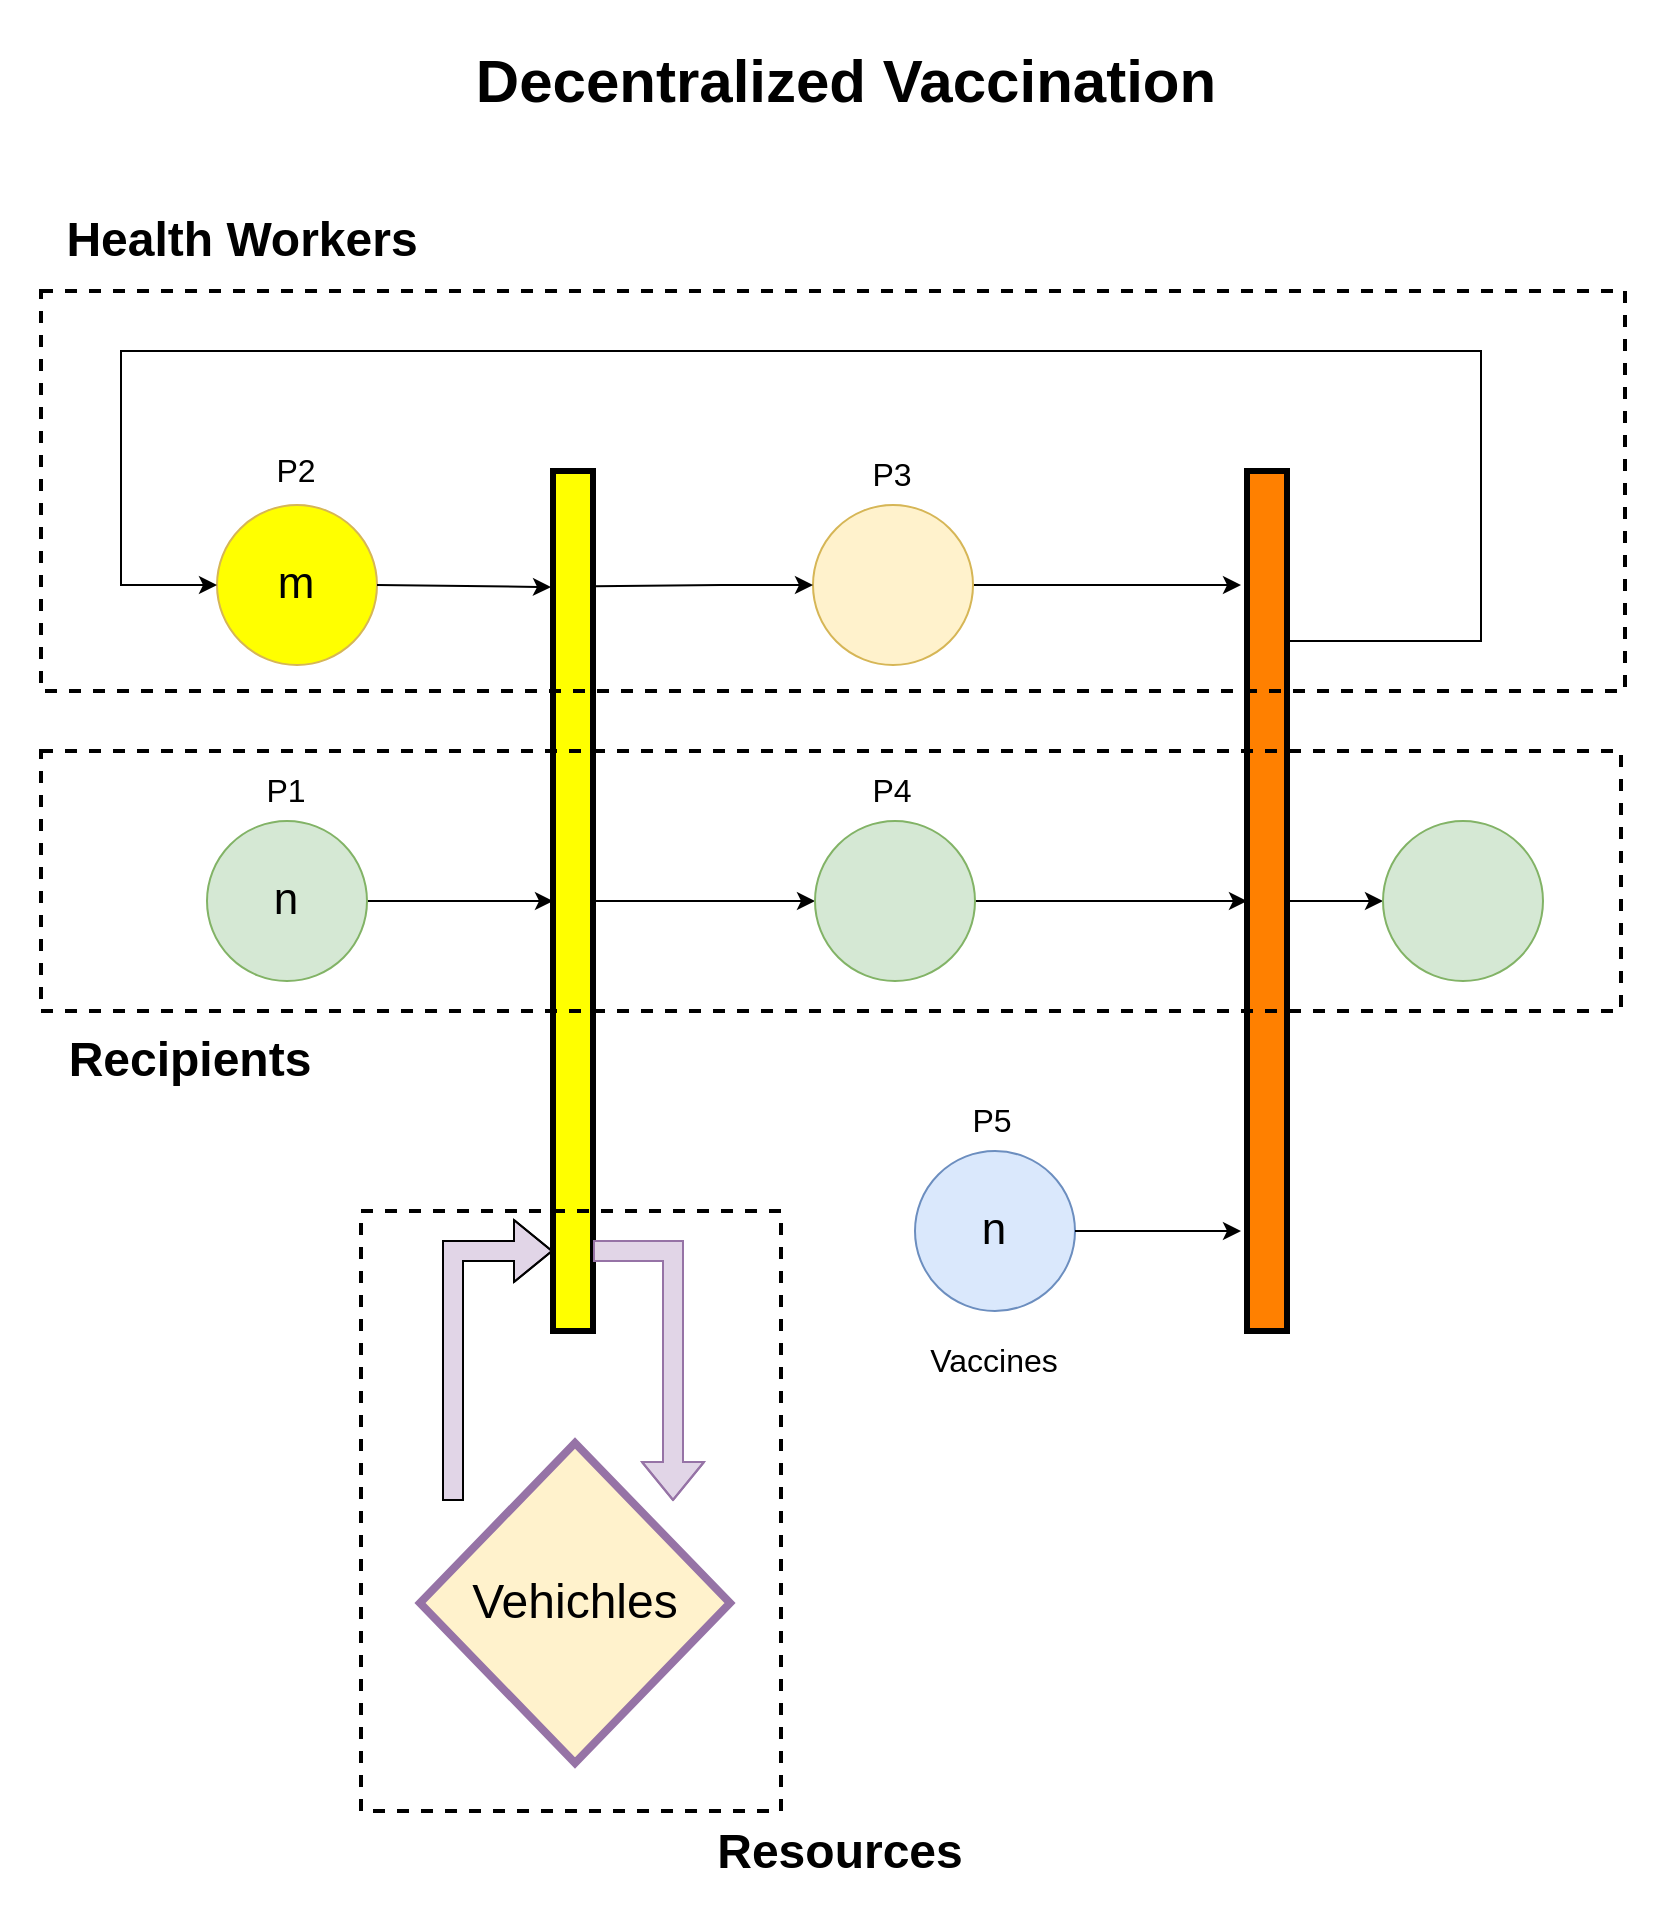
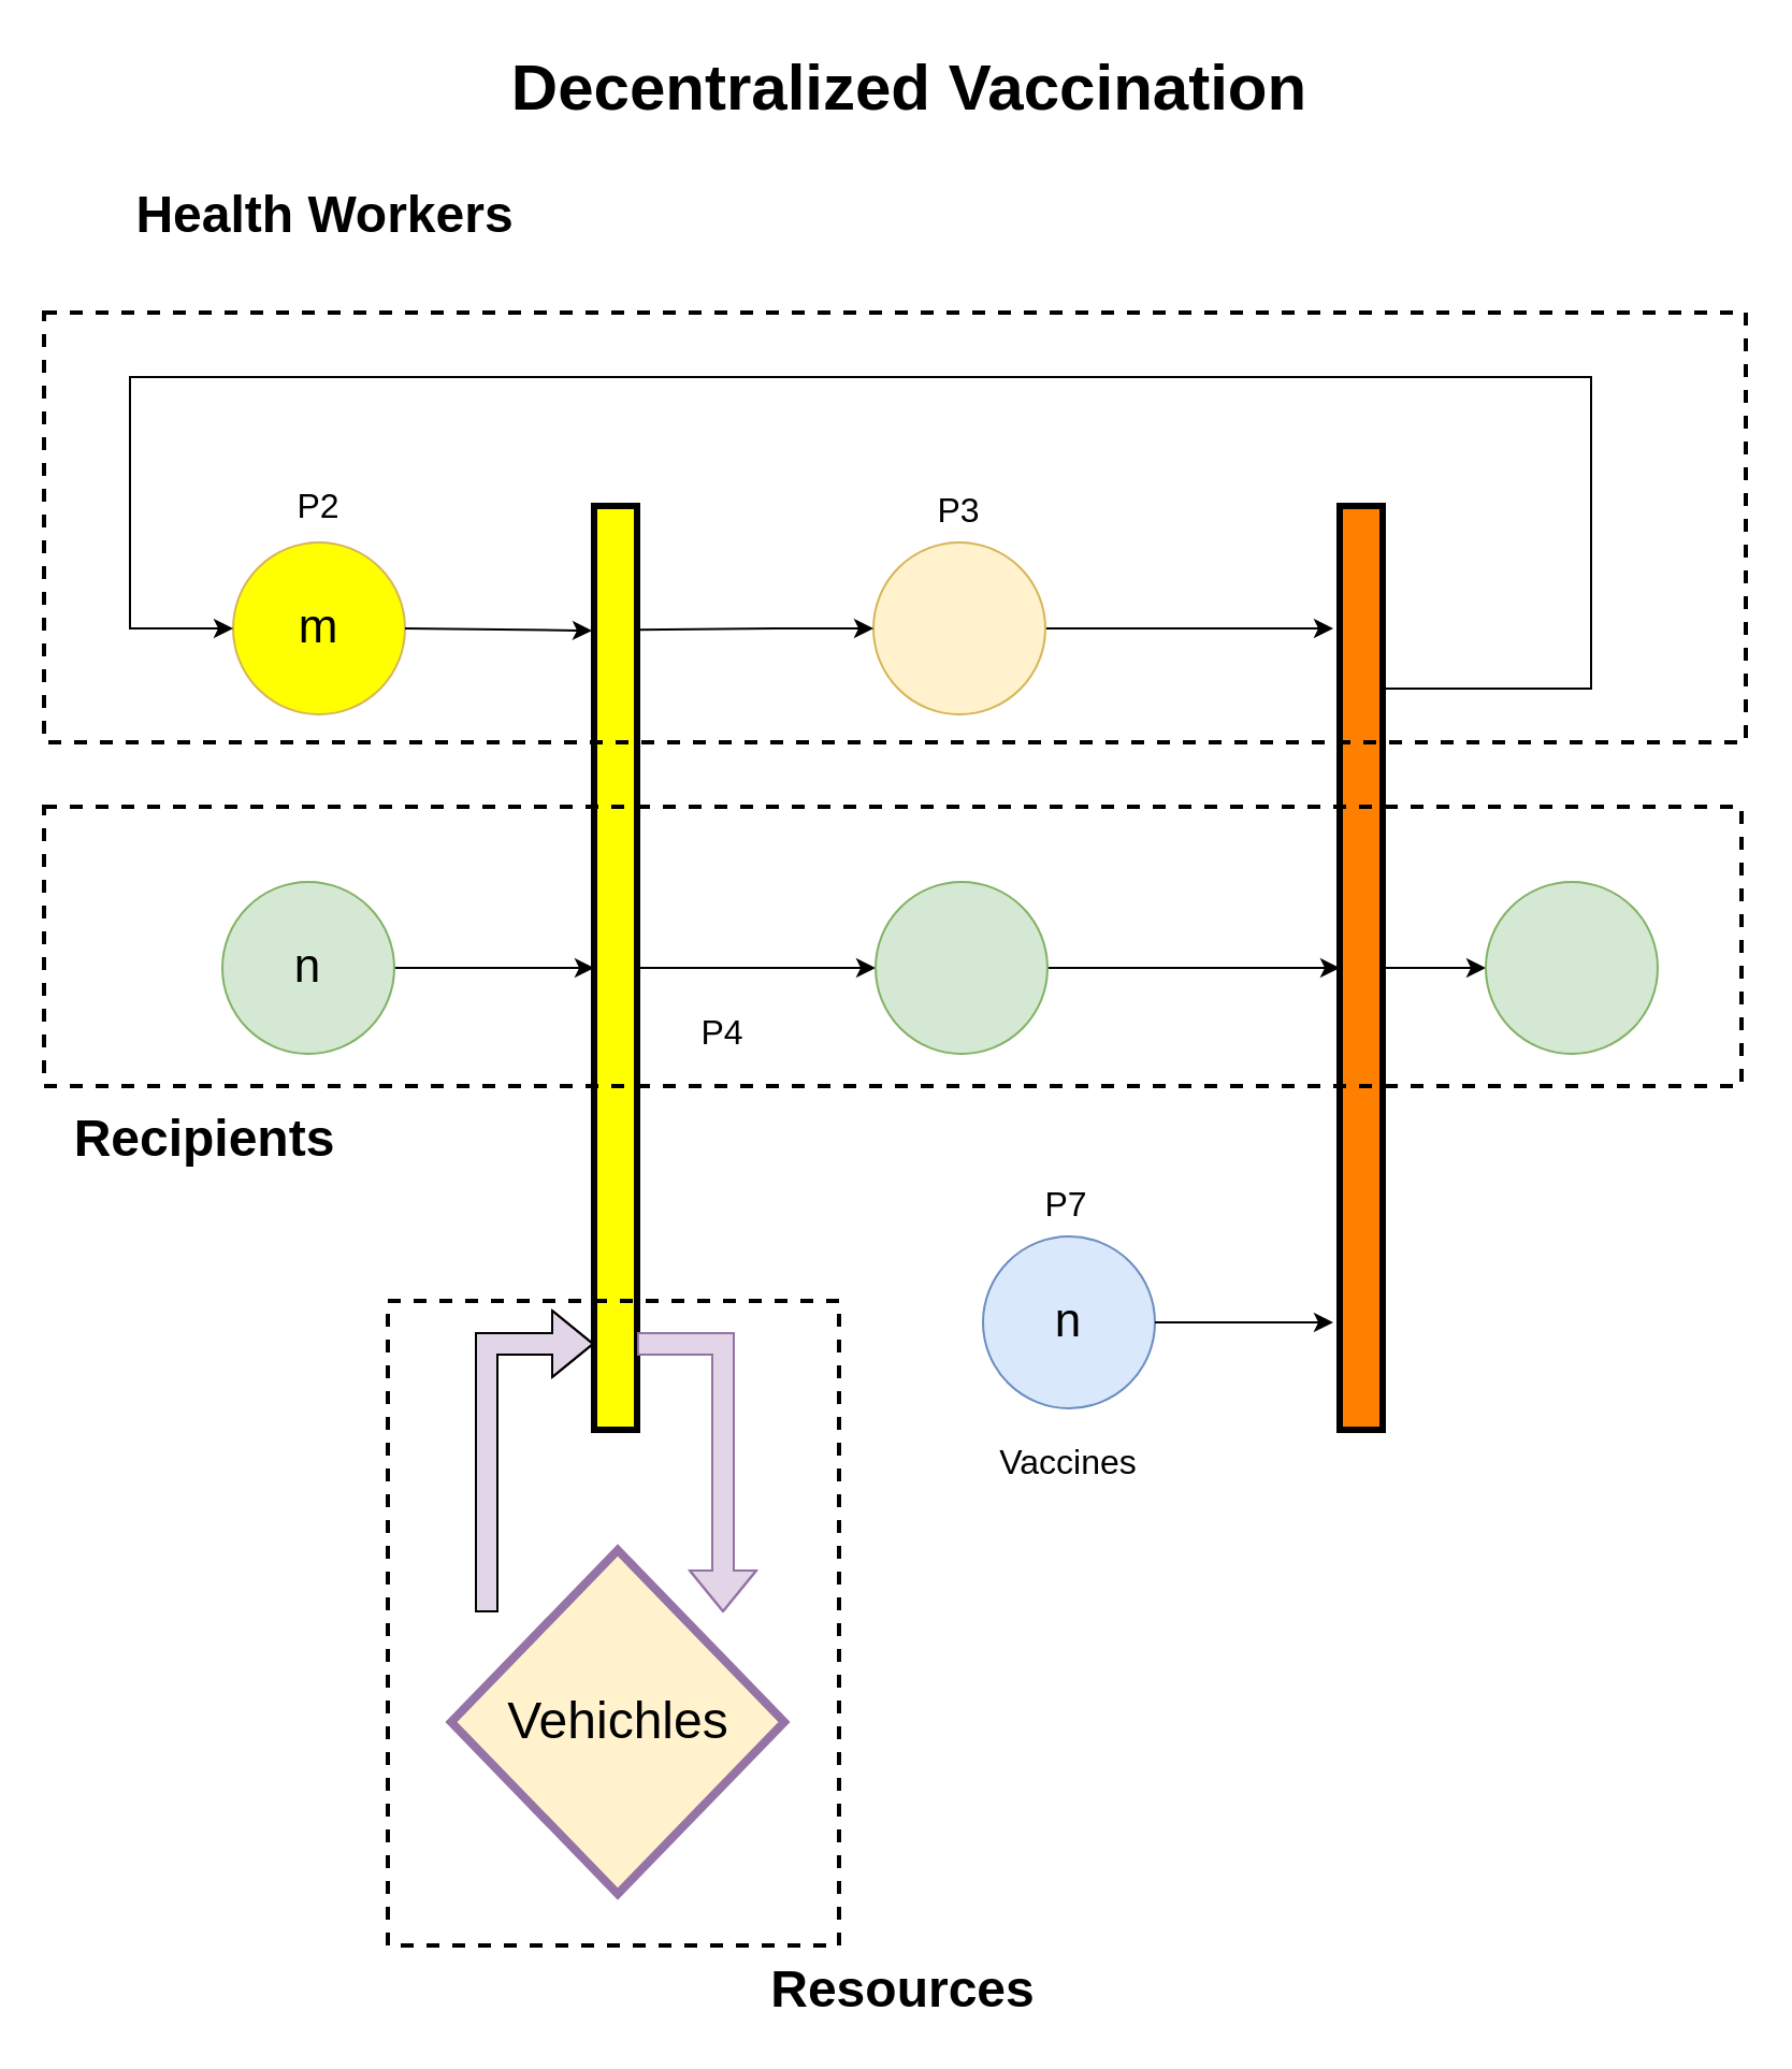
- <mxCell id="32" value="&lt;b&gt;Health Workers&lt;/b&gt;" style="text;html=1;strokeColor=none;fillColor=none;align=center;verticalAlign=middle;whiteSpace=wrap;rounded=0;dashed=1;fontSize=24;" vertex="1" parent="1"><mxGeometry x="20" y="105" width="202" height="30" as="geometry" /></mxCell>
+ <mxCell id="32" value="&lt;b&gt;Health Workers&lt;/b&gt;" style="text;html=1;strokeColor=none;fillColor=none;align=center;verticalAlign=middle;whiteSpace=wrap;rounded=0;dashed=1;fontSize=24;" vertex="1" parent="1"><mxGeometry x="50" y="85" width="202" height="30" as="geometry" /></mxCell>
- <mxCell id="16" value="P1" style="text;html=1;strokeColor=none;fillColor=none;align=center;verticalAlign=middle;whiteSpace=wrap;rounded=0;labelBorderColor=none;fontSize=16;" parent="1" vertex="1"><mxGeometry x="128" y="380" width="30" height="30" as="geometry" /></mxCell>
- <mxCell id="19" value="P4" style="text;html=1;strokeColor=none;fillColor=none;align=center;verticalAlign=middle;whiteSpace=wrap;rounded=0;labelBorderColor=none;fontSize=16;" parent="1" vertex="1"><mxGeometry x="431" y="380" width="30" height="30" as="geometry" /></mxCell>
+ <mxCell id="19" value="P4" style="text;html=1;strokeColor=none;fillColor=none;align=center;verticalAlign=middle;whiteSpace=wrap;rounded=0;labelBorderColor=none;fontSize=16;" parent="1" vertex="1"><mxGeometry x="321" y="465" width="30" height="30" as="geometry" /></mxCell>
- <mxCell id="18" value="P5" style="text;html=1;strokeColor=none;fillColor=none;align=center;verticalAlign=middle;whiteSpace=wrap;rounded=0;labelBorderColor=none;fontSize=16;" parent="1" vertex="1"><mxGeometry x="481" y="545" width="30" height="30" as="geometry" /></mxCell>
+ <mxCell id="18" value="P7" style="text;html=1;strokeColor=none;fillColor=none;align=center;verticalAlign=middle;whiteSpace=wrap;rounded=0;labelBorderColor=none;fontSize=16;" parent="1" vertex="1"><mxGeometry x="481" y="545" width="30" height="30" as="geometry" /></mxCell>
